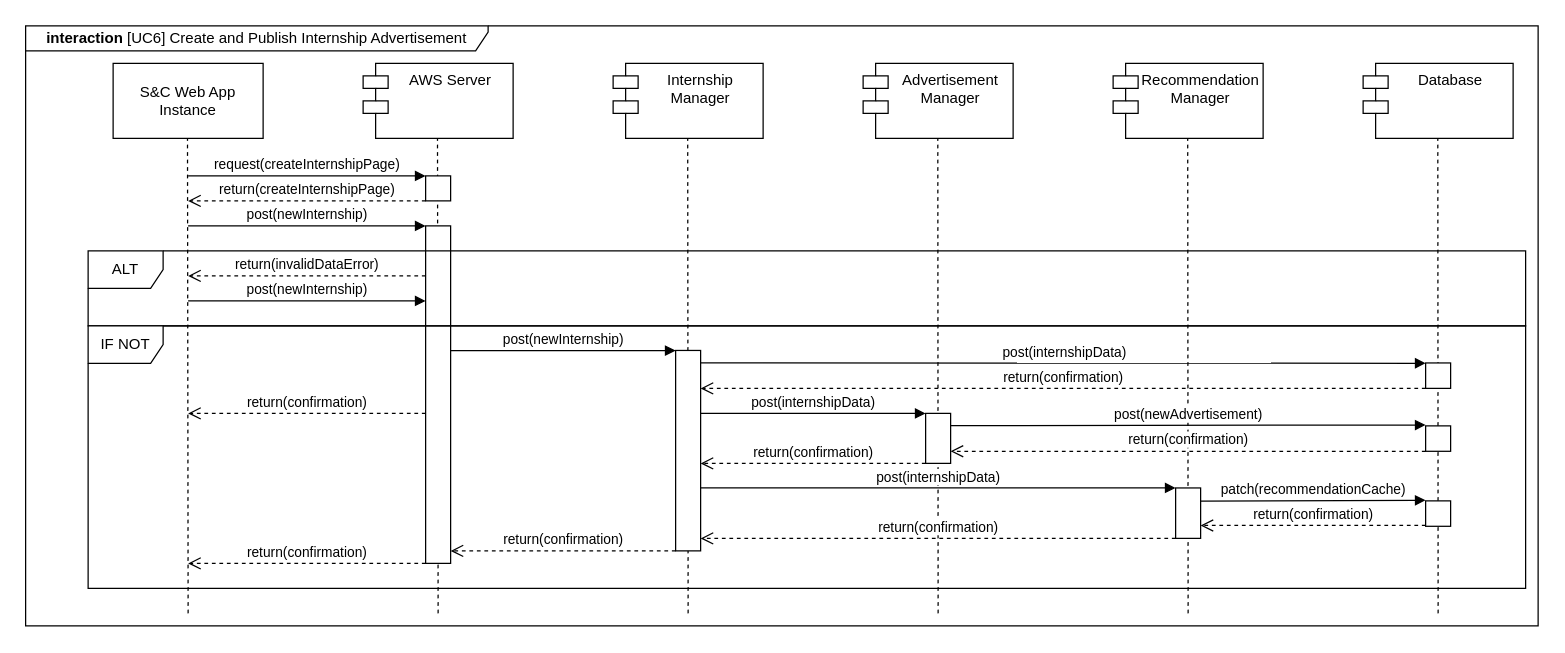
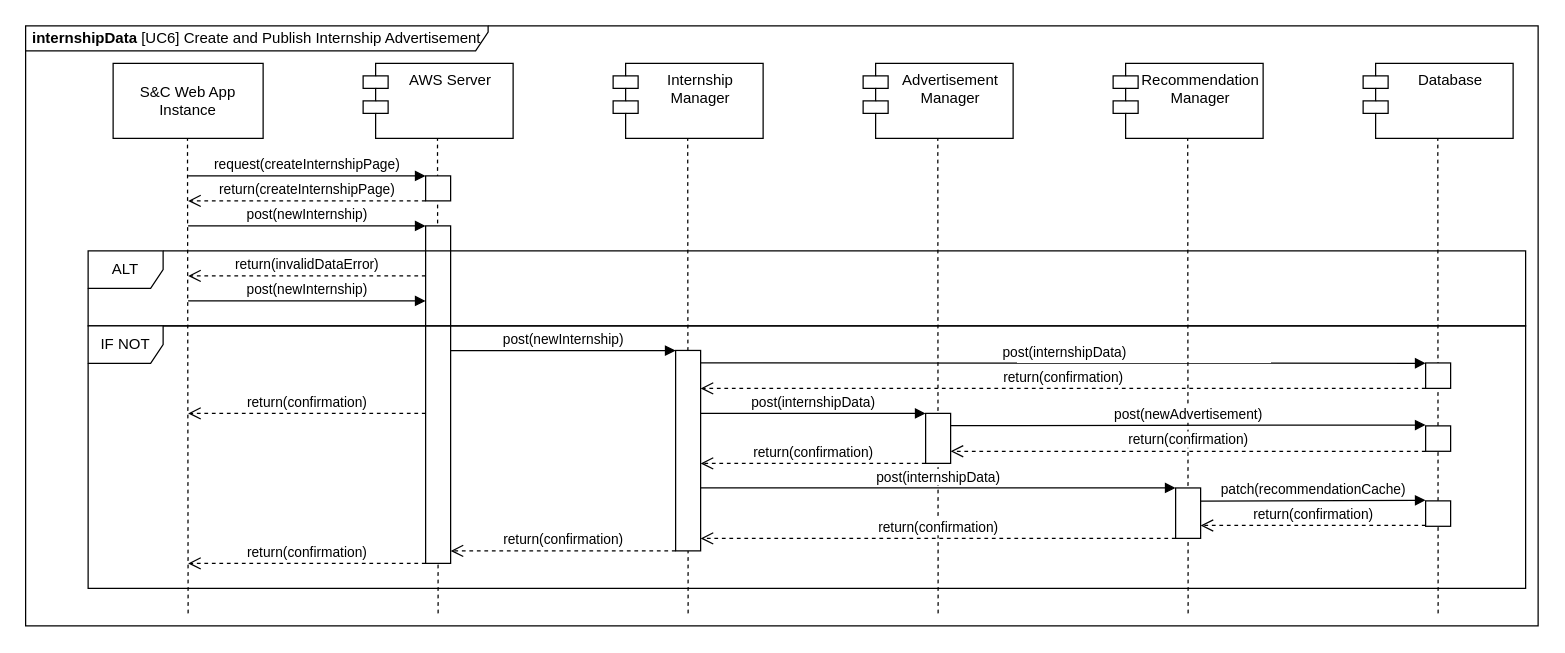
- <mxCell id="43" value="&lt;b&gt;interaction&amp;nbsp;&lt;/b&gt;[UC6] Create and Publish Internship Advertisement" style="shape=umlFrame;whiteSpace=wrap;html=1;pointerEvents=0;width=370;height=20;" vertex="1" parent="1"><mxGeometry x="20" y="20" width="1210" height="480" as="geometry" /></mxCell>
+ <mxCell id="43" value="&lt;b&gt;internshipData&amp;nbsp;&lt;/b&gt;[UC6] Create and Publish Internship Advertisement" style="shape=umlFrame;whiteSpace=wrap;html=1;pointerEvents=0;width=370;height=20;" vertex="1" parent="1"><mxGeometry x="20" y="20" width="1210" height="480" as="geometry" /></mxCell>
